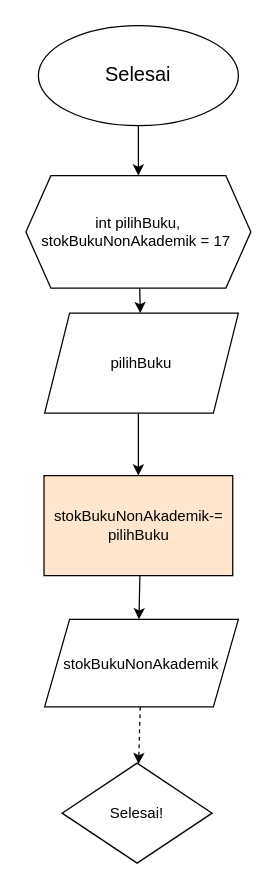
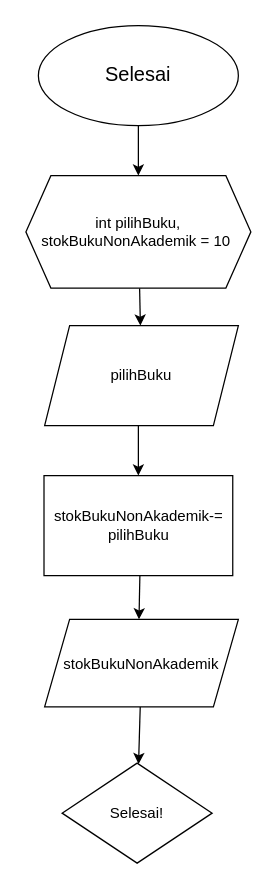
- <mxCell id="5" value="&lt;font style=&quot;font-size: 12px;&quot;&gt;&lt;p class=&quot;MsoNormal&quot;&gt;int pilihBuku, stokBukuNonAkademik = 17&amp;nbsp;&lt;/p&gt;&lt;/font&gt;" style="shape=hexagon;perimeter=hexagonPerimeter2;whiteSpace=wrap;html=1;fixedSize=1;fontSize=12;" vertex="1" parent="1"><mxGeometry x="20" y="140" width="180" height="90" as="geometry" /></mxCell>
+ <mxCell id="5" value="&lt;font style=&quot;font-size: 12px;&quot;&gt;&lt;p class=&quot;MsoNormal&quot;&gt;int pilihBuku, stokBukuNonAkademik = 10&amp;nbsp;&lt;/p&gt;&lt;/font&gt;" style="shape=hexagon;perimeter=hexagonPerimeter2;whiteSpace=wrap;html=1;fixedSize=1;fontSize=12;" vertex="1" parent="1"><mxGeometry x="20" y="140" width="180" height="90" as="geometry" /></mxCell>
- <mxCell id="7" value="pilihBuku" style="shape=parallelogram;perimeter=parallelogramPerimeter;whiteSpace=wrap;html=1;fixedSize=1;fontSize=12;points=[[0,0,0,0,0],[0,0.25,0,0,0],[0,0.5,0,0,0],[0,0.75,0,0,0],[0,1,0,0,0],[0.25,0,0,0,0],[0.25,1,0,0,0],[0.5,0,0,0,0],[0.5,1,0,0,0],[0.75,0,0,0,0],[0.75,1,0,0,0],[1,0,0,0,0],[1,0.25,0,0,0],[1,0.5,0,0,0],[1,0.75,0,0,0],[1,1,0,0,0]];" vertex="1" parent="1"><mxGeometry x="35" y="250" width="155" height="80" as="geometry" /></mxCell>
+ <mxCell id="7" value="pilihBuku" style="shape=parallelogram;perimeter=parallelogramPerimeter;whiteSpace=wrap;html=1;fixedSize=1;fontSize=12;points=[[0,0,0,0,0],[0,0.25,0,0,0],[0,0.5,0,0,0],[0,0.75,0,0,0],[0,1,0,0,0],[0.25,0,0,0,0],[0.25,1,0,0,0],[0.5,0,0,0,0],[0.5,1,0,0,0],[0.75,0,0,0,0],[0.75,1,0,0,0],[1,0,0,0,0],[1,0.25,0,0,0],[1,0.5,0,0,0],[1,0.75,0,0,0],[1,1,0,0,0]];" vertex="1" parent="1"><mxGeometry x="35" y="260" width="155" height="80" as="geometry" /></mxCell>
- <mxCell id="9" value="stokBukuNonAkademik-=&lt;br&gt;pilihBuku" style="whiteSpace=wrap;html=1;fontSize=12;fillColor=#ffe6cc;" vertex="1" parent="1"><mxGeometry x="34.5" y="380" width="151" height="80" as="geometry" /></mxCell>
+ <mxCell id="9" value="stokBukuNonAkademik-=&lt;br&gt;pilihBuku" style="whiteSpace=wrap;html=1;fontSize=12;" vertex="1" parent="1"><mxGeometry x="34.5" y="380" width="151" height="80" as="geometry" /></mxCell>
- <mxCell id="10" value="" style="rounded=0;orthogonalLoop=1;jettySize=auto;html=1;dashed=1;" edge="1" parent="1" source="11" target="12"><mxGeometry relative="1" as="geometry" /></mxCell>
+ <mxCell id="10" value="" style="rounded=0;orthogonalLoop=1;jettySize=auto;html=1;" edge="1" parent="1" source="11" target="12"><mxGeometry relative="1" as="geometry" /></mxCell>
